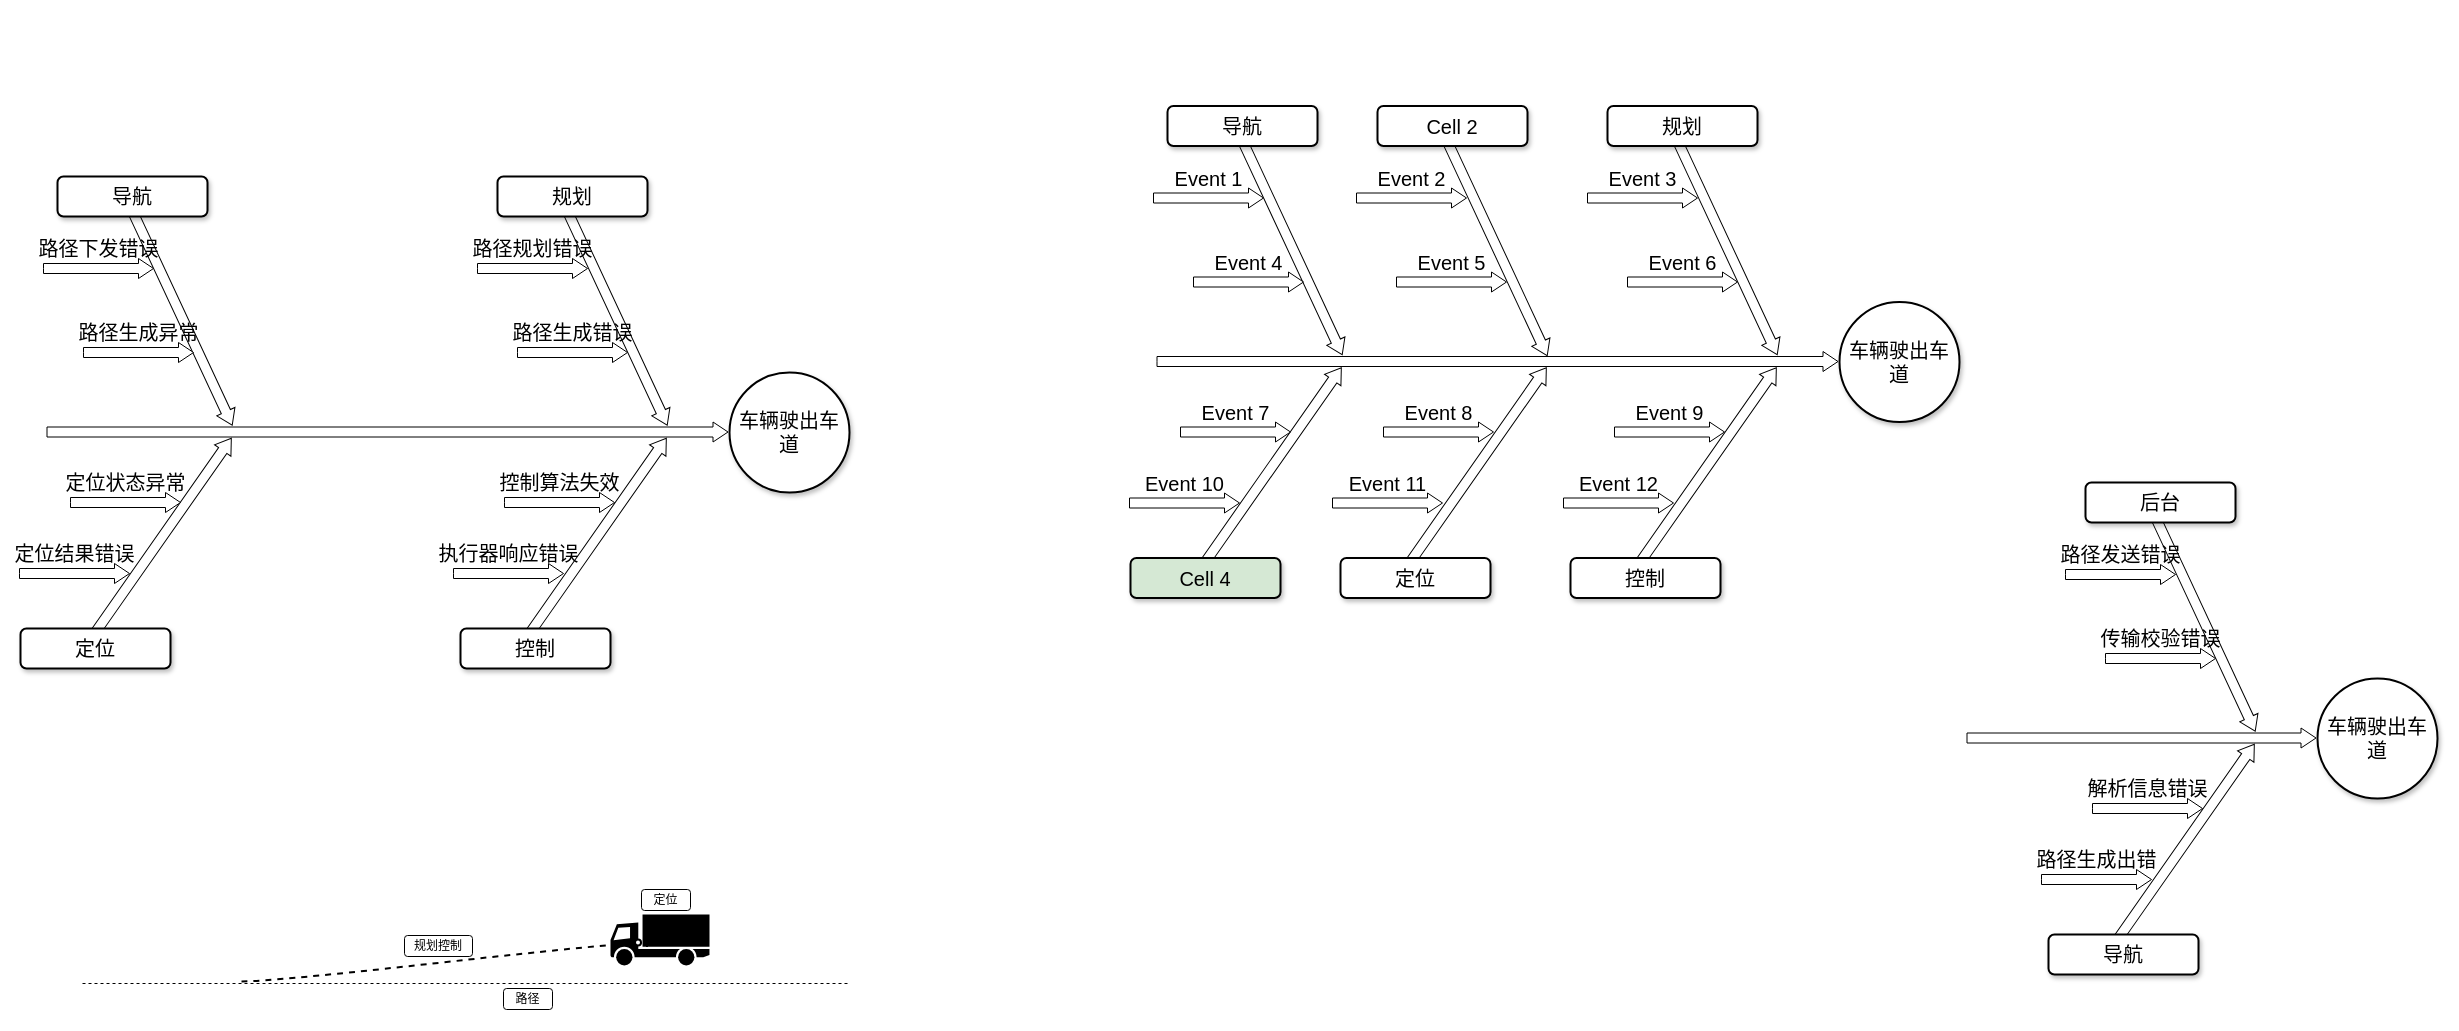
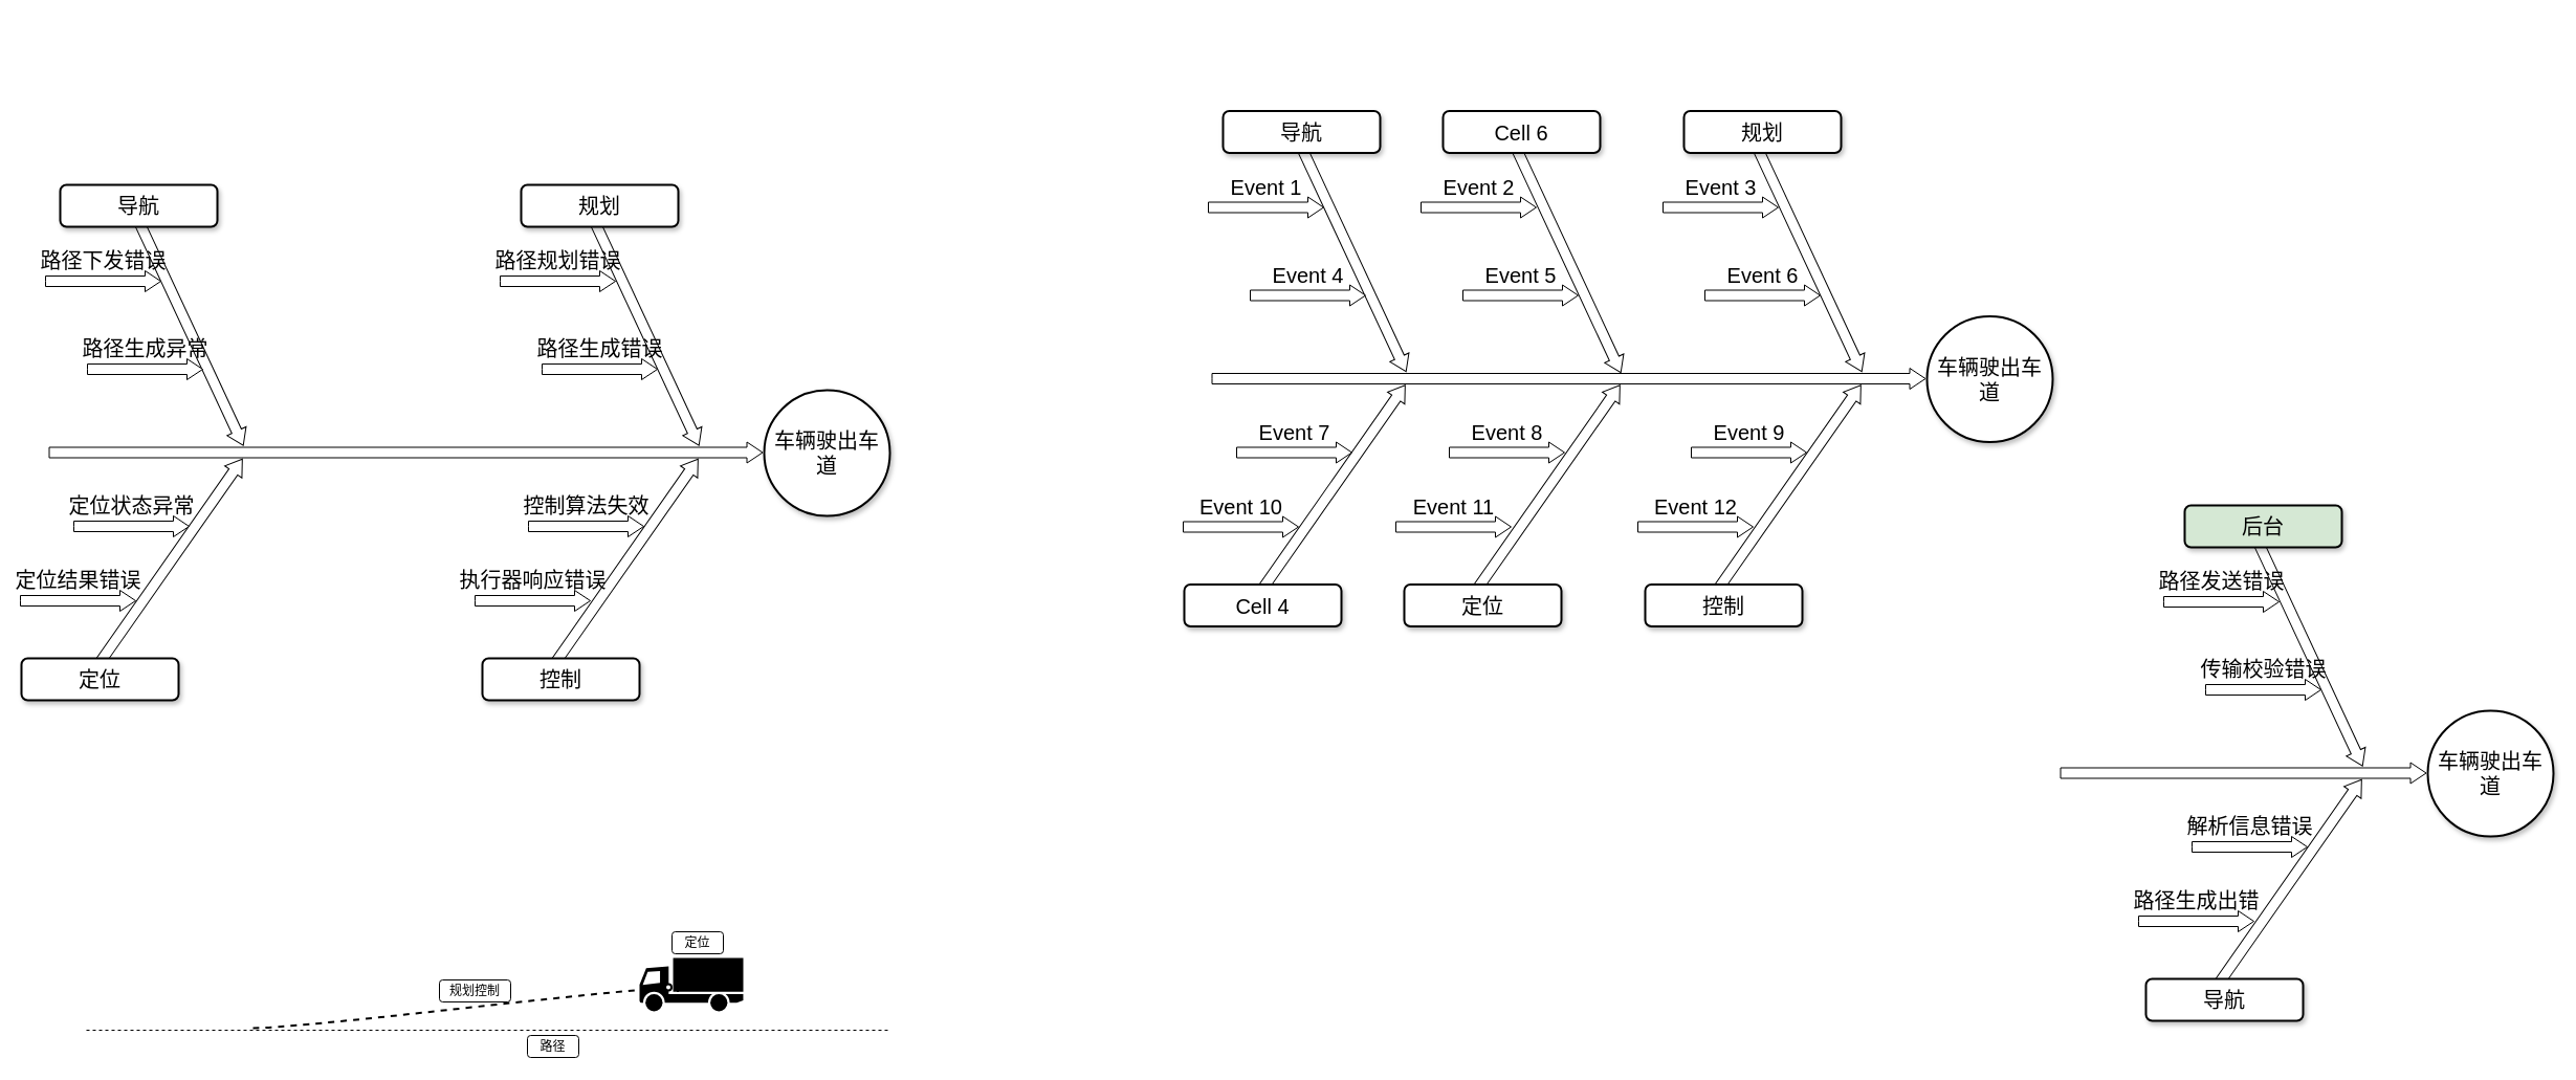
- <mxCell id="28" value="Cell 2" style="rounded=1;whiteSpace=wrap;html=1;shadow=1;strokeWidth=2;fontSize=20;" parent="1" vertex="1"><mxGeometry x="1377" y="105.5" width="150" height="40" as="geometry" /></mxCell>
+ <mxCell id="28" value="Cell 6" style="rounded=1;whiteSpace=wrap;html=1;shadow=1;strokeWidth=2;fontSize=20;" parent="1" vertex="1"><mxGeometry x="1377" y="105.5" width="150" height="40" as="geometry" /></mxCell>
- <mxCell id="54" value="后台" style="rounded=1;whiteSpace=wrap;html=1;shadow=1;strokeWidth=2;fontSize=20;" vertex="1" parent="1"><mxGeometry x="2085" y="482" width="150" height="40" as="geometry" /></mxCell>
+ <mxCell id="54" value="后台" style="rounded=1;whiteSpace=wrap;html=1;shadow=1;strokeWidth=2;fontSize=20;fillColor=#d5e8d4;" vertex="1" parent="1"><mxGeometry x="2085" y="482" width="150" height="40" as="geometry" /></mxCell>
- <mxCell id="30" value="Cell 4" style="rounded=1;whiteSpace=wrap;html=1;shadow=1;strokeWidth=2;fontSize=20;fillColor=#d5e8d4;" parent="1" vertex="1"><mxGeometry x="1130" y="557.5" width="150" height="40" as="geometry" /></mxCell>
+ <mxCell id="30" value="Cell 4" style="rounded=1;whiteSpace=wrap;html=1;shadow=1;strokeWidth=2;fontSize=20;" parent="1" vertex="1"><mxGeometry x="1130" y="557.5" width="150" height="40" as="geometry" /></mxCell>
- <mxCell id="51" value="规划控制" style="rounded=1;whiteSpace=wrap;html=1;" vertex="1" parent="1"><mxGeometry x="404" y="935" width="68" height="21" as="geometry" /></mxCell>
+ <mxCell id="51" value="规划控制" style="rounded=1;whiteSpace=wrap;html=1;" vertex="1" parent="1"><mxGeometry x="419" y="935" width="68" height="21" as="geometry" /></mxCell>
